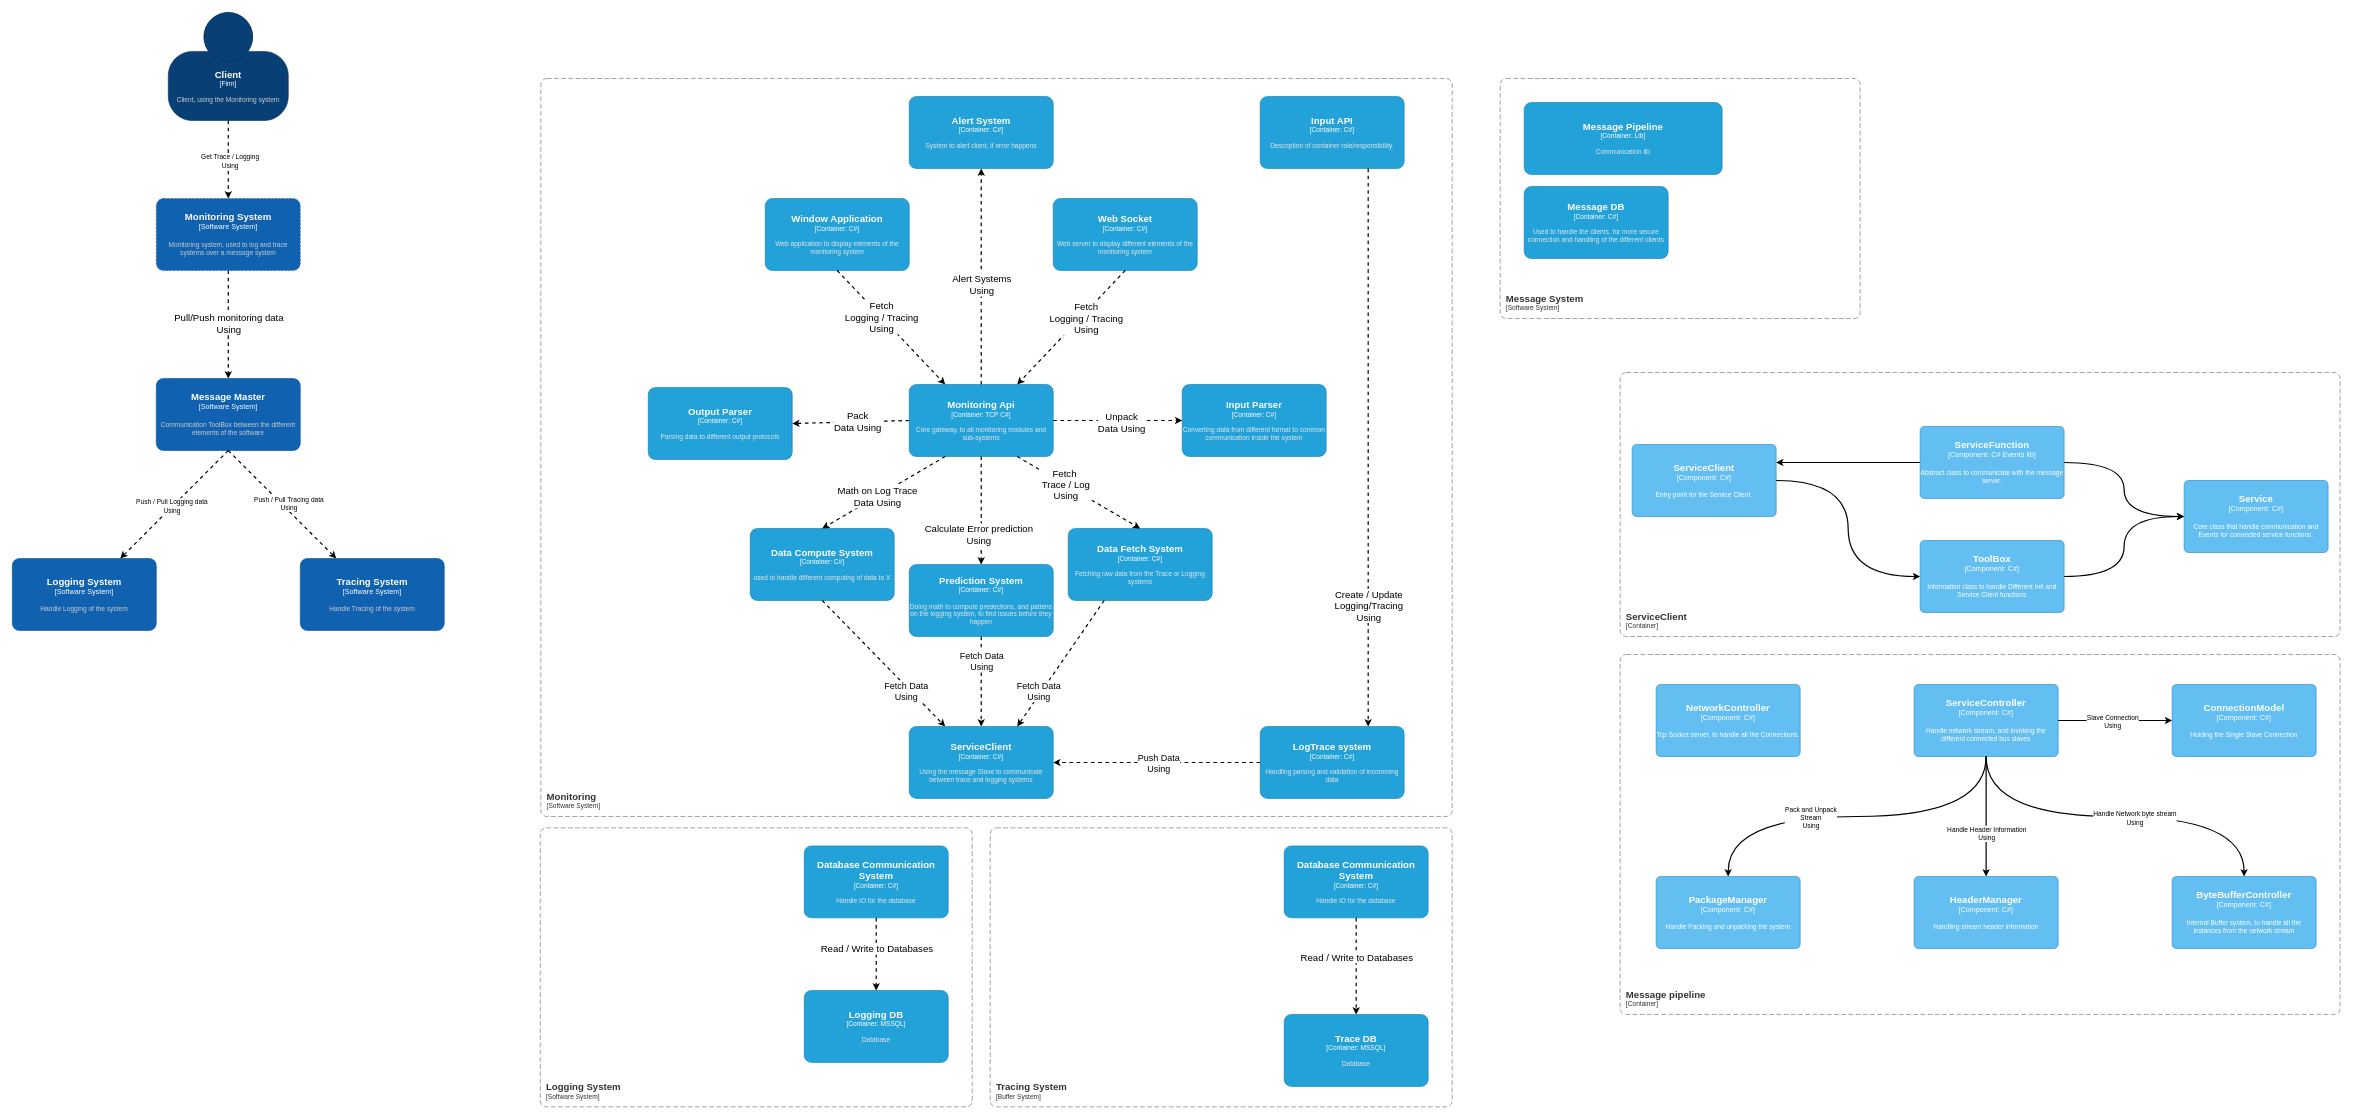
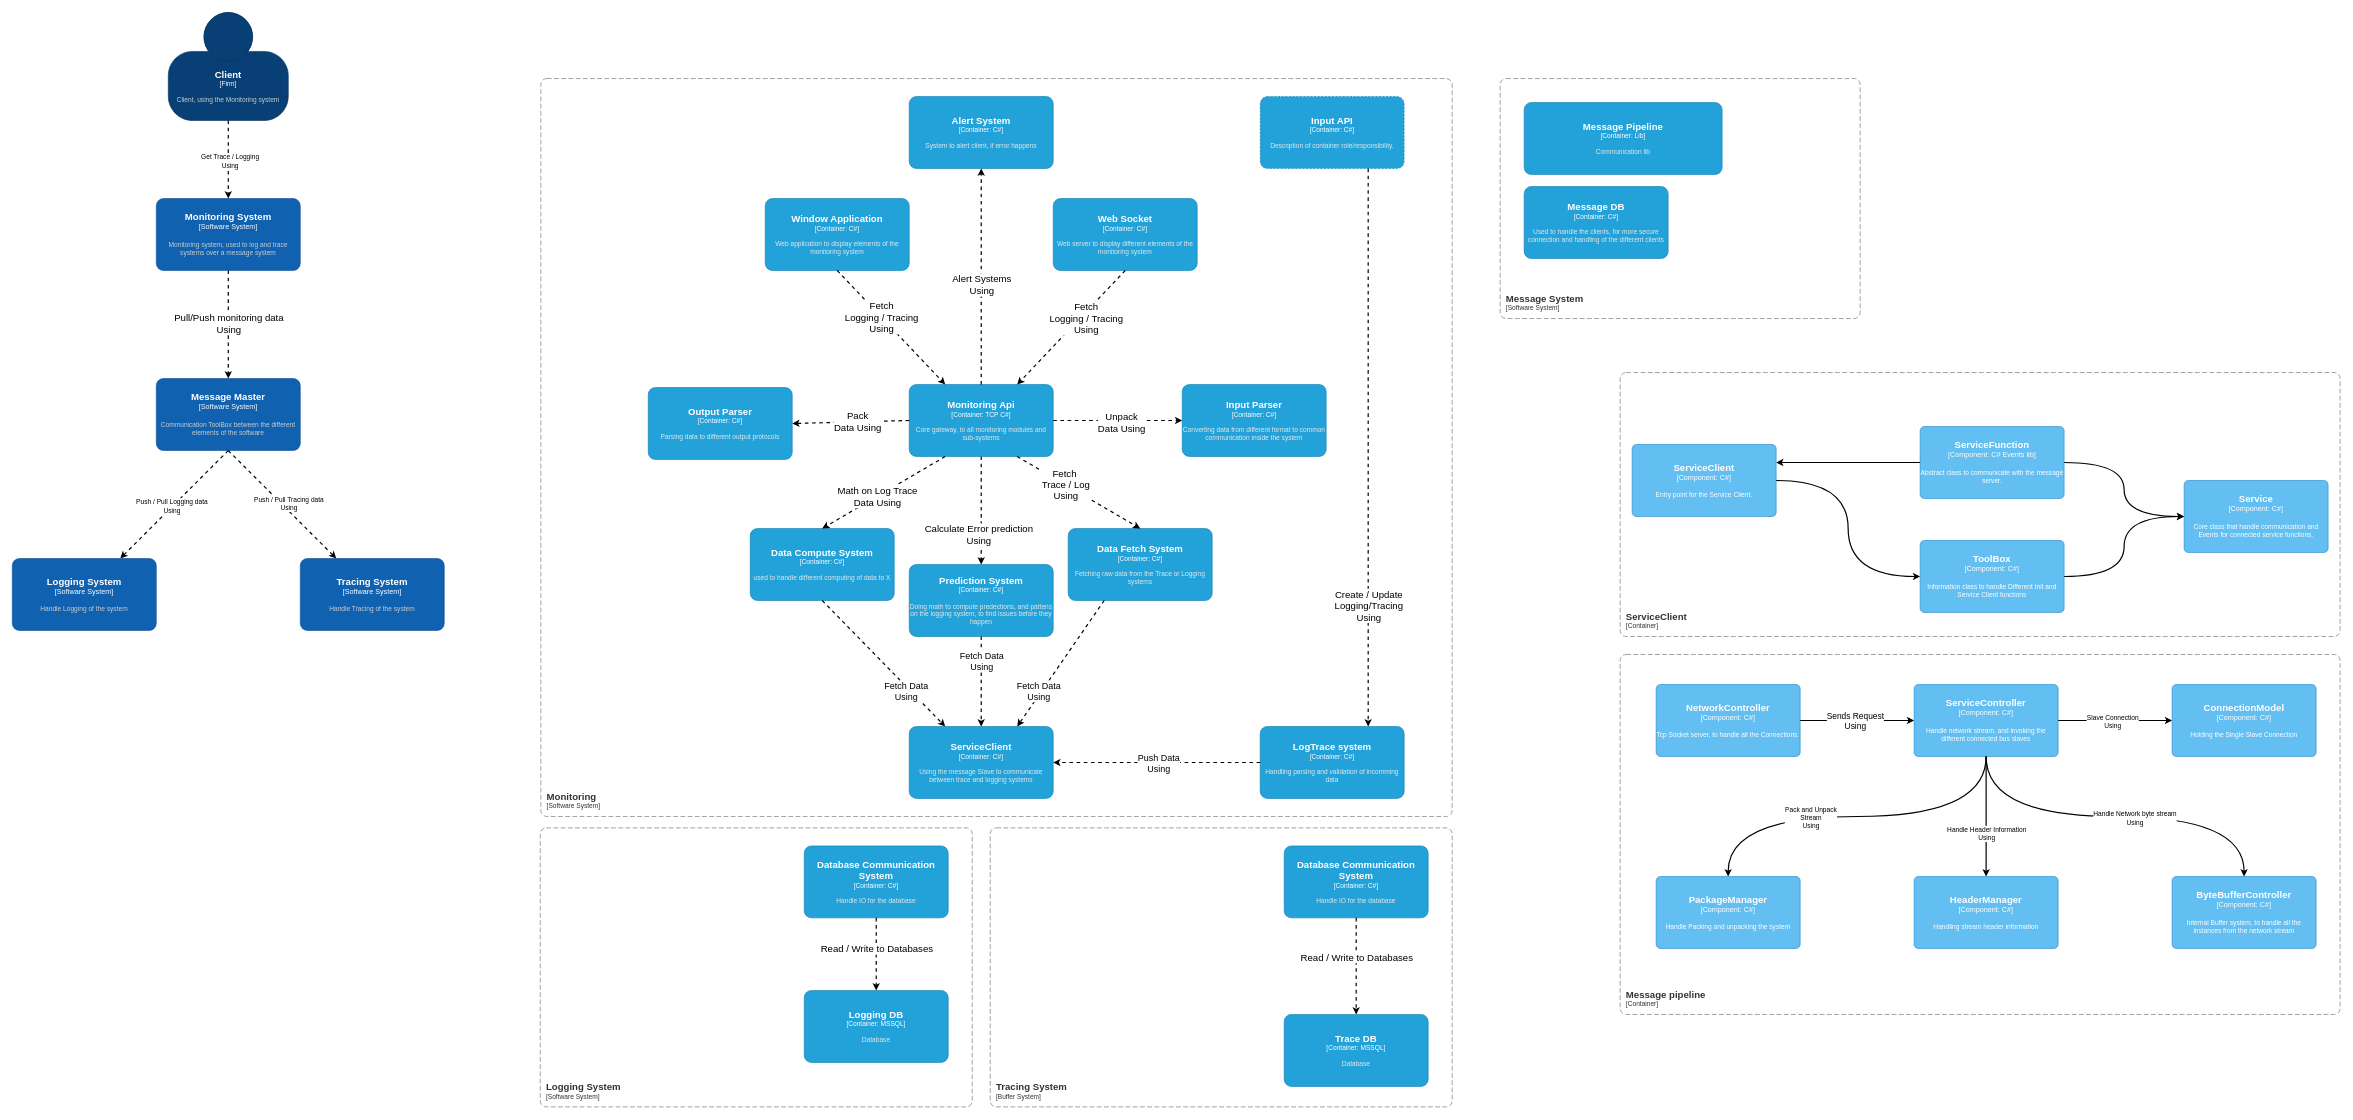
- <mxCell id="41" value="&lt;font style=&quot;font-size: 16px&quot;&gt;&lt;b&gt;Input API&lt;/b&gt;&lt;/font&gt;&lt;div&gt;[Container: C#]&lt;/div&gt;&lt;br&gt;&lt;div&gt;&lt;font style=&quot;font-size: 11px&quot;&gt;&lt;font color=&quot;#E6E6E6&quot;&gt;Description of container role/responsibility.&lt;/font&gt;&lt;/div&gt;" style="rounded=1;whiteSpace=wrap;html=1;fontSize=11;labelBackgroundColor=none;fillColor=#23A2D9;fontColor=#ffffff;align=center;arcSize=10;strokeColor=#0E7DAD;metaEdit=1;resizable=0;points=[[0.25,0,0],[0.5,0,0],[0.75,0,0],[1,0.25,0],[1,0.5,0],[1,0.75,0],[0.75,1,0],[0.5,1,0],[0.25,1,0],[0,0.75,0],[0,0.5,0],[0,0.25,0]];verticalAlign=middle;fontFamily=Helvetica;" parent="1" vertex="1"><mxGeometry x="2100" y="160" width="240" height="120" as="geometry" /></mxCell>
+ <mxCell id="41" value="&lt;font style=&quot;font-size: 16px&quot;&gt;&lt;b&gt;Input API&lt;/b&gt;&lt;/font&gt;&lt;div&gt;[Container: C#]&lt;/div&gt;&lt;br&gt;&lt;div&gt;&lt;font style=&quot;font-size: 11px&quot;&gt;&lt;font color=&quot;#E6E6E6&quot;&gt;Description of container role/responsibility.&lt;/font&gt;&lt;/div&gt;" style="rounded=1;whiteSpace=wrap;html=1;fontSize=11;labelBackgroundColor=none;fillColor=#23A2D9;fontColor=#ffffff;align=center;arcSize=10;strokeColor=#0E7DAD;metaEdit=1;resizable=0;points=[[0.25,0,0],[0.5,0,0],[0.75,0,0],[1,0.25,0],[1,0.5,0],[1,0.75,0],[0.75,1,0],[0.5,1,0],[0.25,1,0],[0,0.75,0],[0,0.5,0],[0,0.25,0]];verticalAlign=middle;fontFamily=Helvetica;dashed=1;" parent="1" vertex="1"><mxGeometry x="2100" y="160" width="240" height="120" as="geometry" /></mxCell>
- <mxCell id="3" value="&lt;font style=&quot;font-size: 16px&quot;&gt;&lt;b&gt;Monitoring System&lt;/b&gt;&lt;/font&gt;&lt;div&gt;[Software System]&lt;/div&gt;&lt;br&gt;&lt;div&gt;&lt;font style=&quot;font-size: 11px&quot;&gt;&lt;font color=&quot;#cccccc&quot;&gt;Monitoring system, used to log and trace systems over a message system&lt;/font&gt;&lt;/div&gt;" style="rounded=1;whiteSpace=wrap;html=1;labelBackgroundColor=none;fillColor=#1061B0;fontColor=#ffffff;align=center;arcSize=10;strokeColor=#0D5091;metaEdit=1;resizable=0;points=[[0.25,0,0],[0.5,0,0],[0.75,0,0],[1,0.25,0],[1,0.5,0],[1,0.75,0],[0.75,1,0],[0.5,1,0],[0.25,1,0],[0,0.75,0],[0,0.5,0],[0,0.25,0]];dashed=1;" parent="1" vertex="1"><mxGeometry x="260" y="330" width="240" height="120" as="geometry" /></mxCell>
+ <mxCell id="3" value="&lt;font style=&quot;font-size: 16px&quot;&gt;&lt;b&gt;Monitoring System&lt;/b&gt;&lt;/font&gt;&lt;div&gt;[Software System]&lt;/div&gt;&lt;br&gt;&lt;div&gt;&lt;font style=&quot;font-size: 11px&quot;&gt;&lt;font color=&quot;#cccccc&quot;&gt;Monitoring system, used to log and trace systems over a message system&lt;/font&gt;&lt;/div&gt;" style="rounded=1;whiteSpace=wrap;html=1;labelBackgroundColor=none;fillColor=#1061B0;fontColor=#ffffff;align=center;arcSize=10;strokeColor=#0D5091;metaEdit=1;resizable=0;points=[[0.25,0,0],[0.5,0,0],[0.75,0,0],[1,0.25,0],[1,0.5,0],[1,0.75,0],[0.75,1,0],[0.5,1,0],[0.25,1,0],[0,0.75,0],[0,0.5,0],[0,0.25,0]];" parent="1" vertex="1"><mxGeometry x="260" y="330" width="240" height="120" as="geometry" /></mxCell>
+ <mxCell id="73" style="edgeStyle=orthogonalEdgeStyle;rounded=0;orthogonalLoop=1;jettySize=auto;html=1;exitX=1;exitY=0.5;exitDx=0;exitDy=0;exitPerimeter=0;entryX=0;entryY=0.5;entryDx=0;entryDy=0;entryPerimeter=0;strokeWidth=2;curved=1;" edge="1" parent="1" source="68" target="69"><mxGeometry relative="1" as="geometry" /></mxCell>
+ <mxCell id="74" value="&lt;font style=&quot;font-size: 14px;&quot;&gt;Sends Request&lt;br&gt;Using&lt;br&gt;&lt;/font&gt;" style="edgeLabel;html=1;align=center;verticalAlign=middle;resizable=0;points=[];fontSize=11;fontFamily=Helvetica;fontColor=default;" vertex="1" connectable="0" parent="73"><mxGeometry x="-0.04" relative="1" as="geometry"><mxPoint as="offset" /></mxGeometry></mxCell>
